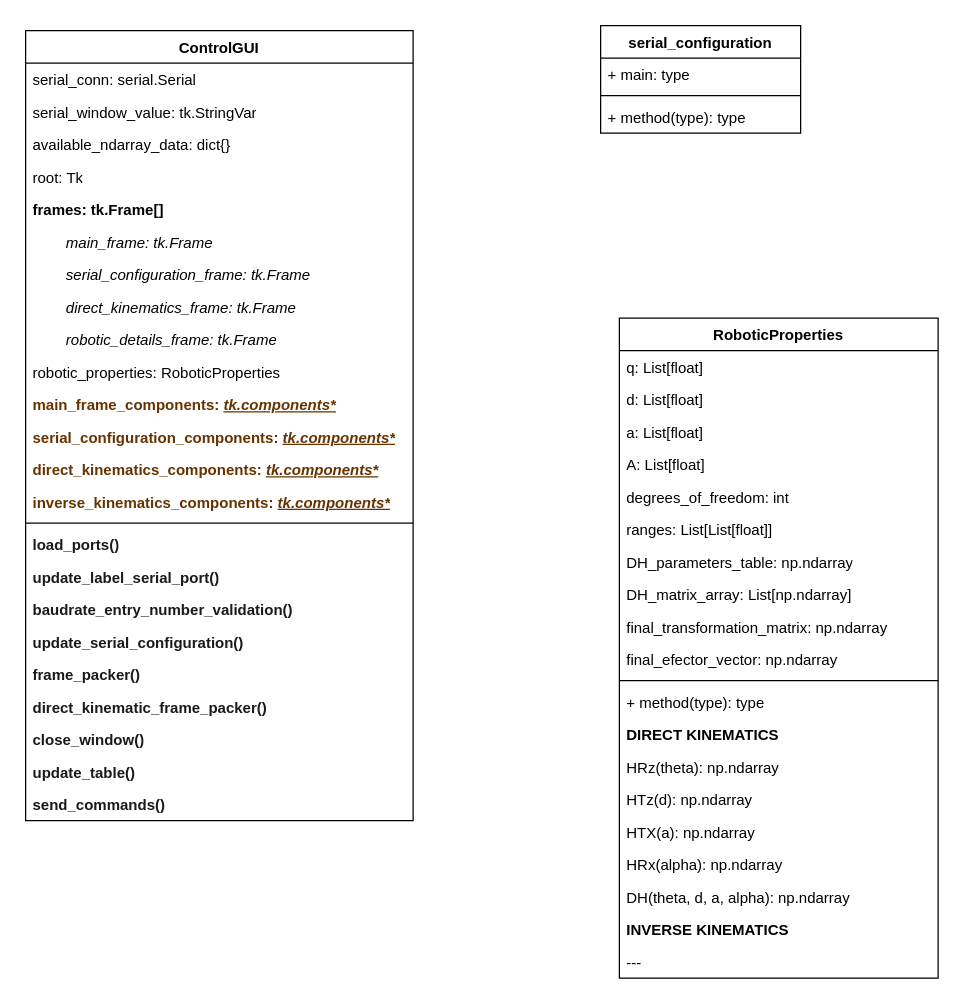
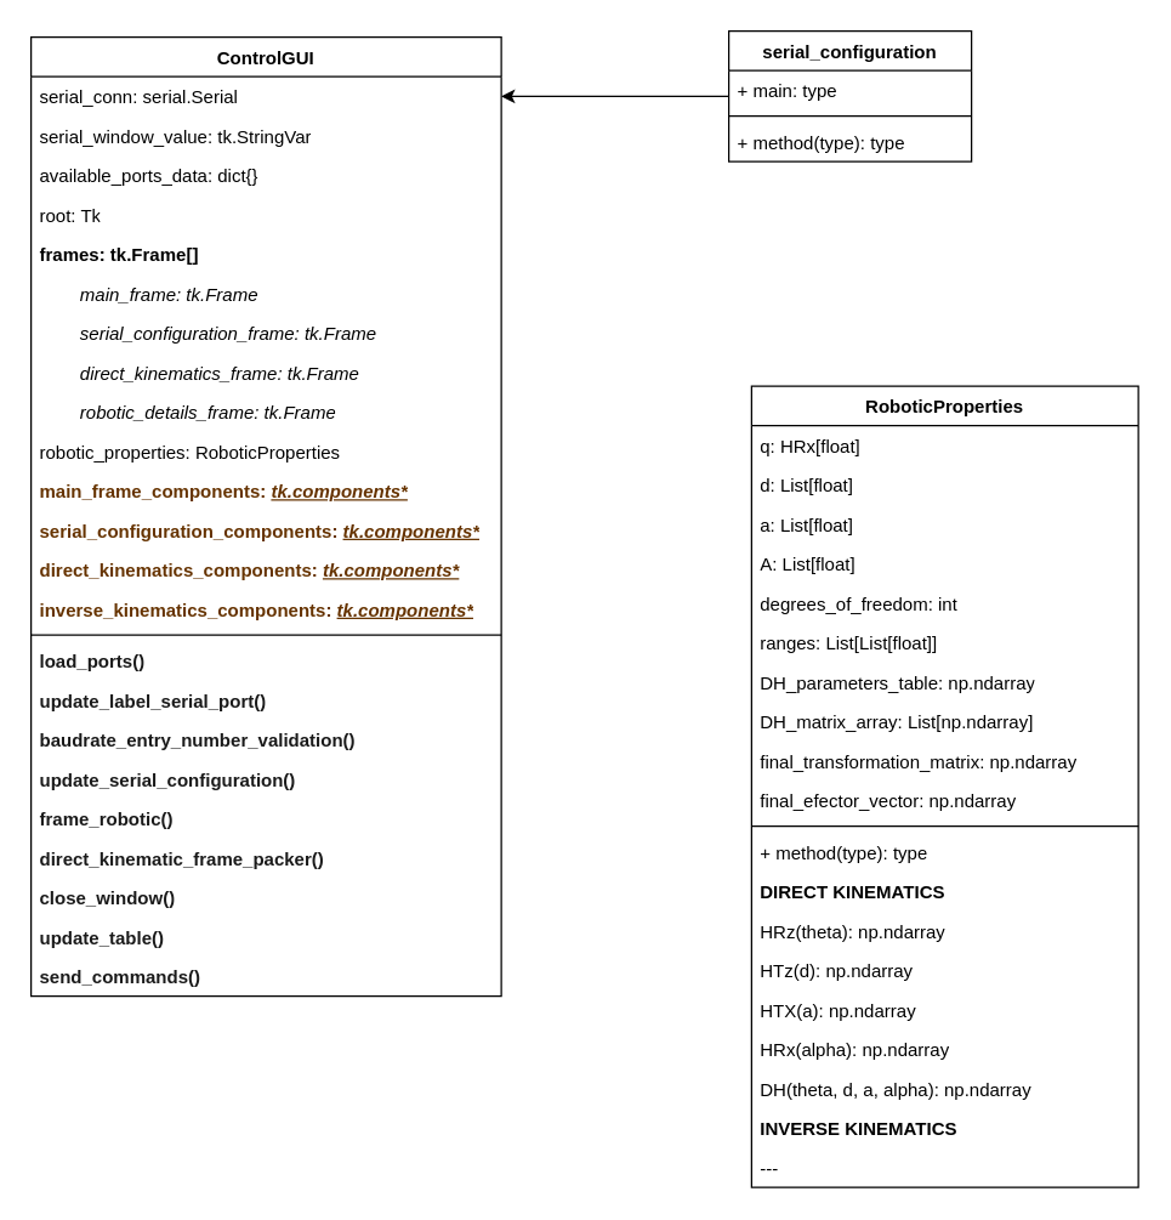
+ <mxCell id="48" style="edgeStyle=orthogonalEdgeStyle;rounded=0;orthogonalLoop=1;jettySize=auto;html=1;entryX=1;entryY=0.5;entryDx=0;entryDy=0;" parent="1" source="49" target="3" edge="1"><mxGeometry relative="1" as="geometry" /></mxCell>
- <mxCell id="5" value="available_ndarray_data: dict{}" style="text;strokeColor=none;fillColor=none;align=left;verticalAlign=top;spacingLeft=4;spacingRight=4;overflow=hidden;rotatable=0;points=[[0,0.5],[1,0.5]];portConstraint=eastwest;whiteSpace=wrap;html=1;" parent="2" vertex="1"><mxGeometry y="78" width="310" height="26" as="geometry" /></mxCell>
+ <mxCell id="5" value="available_ports_data: dict{}" style="text;strokeColor=none;fillColor=none;align=left;verticalAlign=top;spacingLeft=4;spacingRight=4;overflow=hidden;rotatable=0;points=[[0,0.5],[1,0.5]];portConstraint=eastwest;whiteSpace=wrap;html=1;" parent="2" vertex="1"><mxGeometry y="78" width="310" height="26" as="geometry" /></mxCell>
- <mxCell id="28" value="q: List[float]" style="text;strokeColor=none;fillColor=none;align=left;verticalAlign=top;spacingLeft=4;spacingRight=4;overflow=hidden;rotatable=0;points=[[0,0.5],[1,0.5]];portConstraint=eastwest;whiteSpace=wrap;html=1;" parent="27" vertex="1"><mxGeometry y="26" width="255" height="26" as="geometry" /></mxCell>
+ <mxCell id="28" value="q: HRx[float]" style="text;strokeColor=none;fillColor=none;align=left;verticalAlign=top;spacingLeft=4;spacingRight=4;overflow=hidden;rotatable=0;points=[[0,0.5],[1,0.5]];portConstraint=eastwest;whiteSpace=wrap;html=1;" parent="27" vertex="1"><mxGeometry y="26" width="255" height="26" as="geometry" /></mxCell>
- <mxCell id="22" value="frame_packer()" style="text;strokeColor=none;fillColor=none;align=left;verticalAlign=top;spacingLeft=4;spacingRight=4;overflow=hidden;rotatable=0;points=[[0,0.5],[1,0.5]];portConstraint=eastwest;whiteSpace=wrap;html=1;fontStyle=1;fontColor=#1A1A1A;" parent="2" vertex="1"><mxGeometry y="502" width="310" height="26" as="geometry" /></mxCell>
+ <mxCell id="22" value="frame_robotic()" style="text;strokeColor=none;fillColor=none;align=left;verticalAlign=top;spacingLeft=4;spacingRight=4;overflow=hidden;rotatable=0;points=[[0,0.5],[1,0.5]];portConstraint=eastwest;whiteSpace=wrap;html=1;fontStyle=1;fontColor=#1A1A1A;" parent="2" vertex="1"><mxGeometry y="502" width="310" height="26" as="geometry" /></mxCell>
